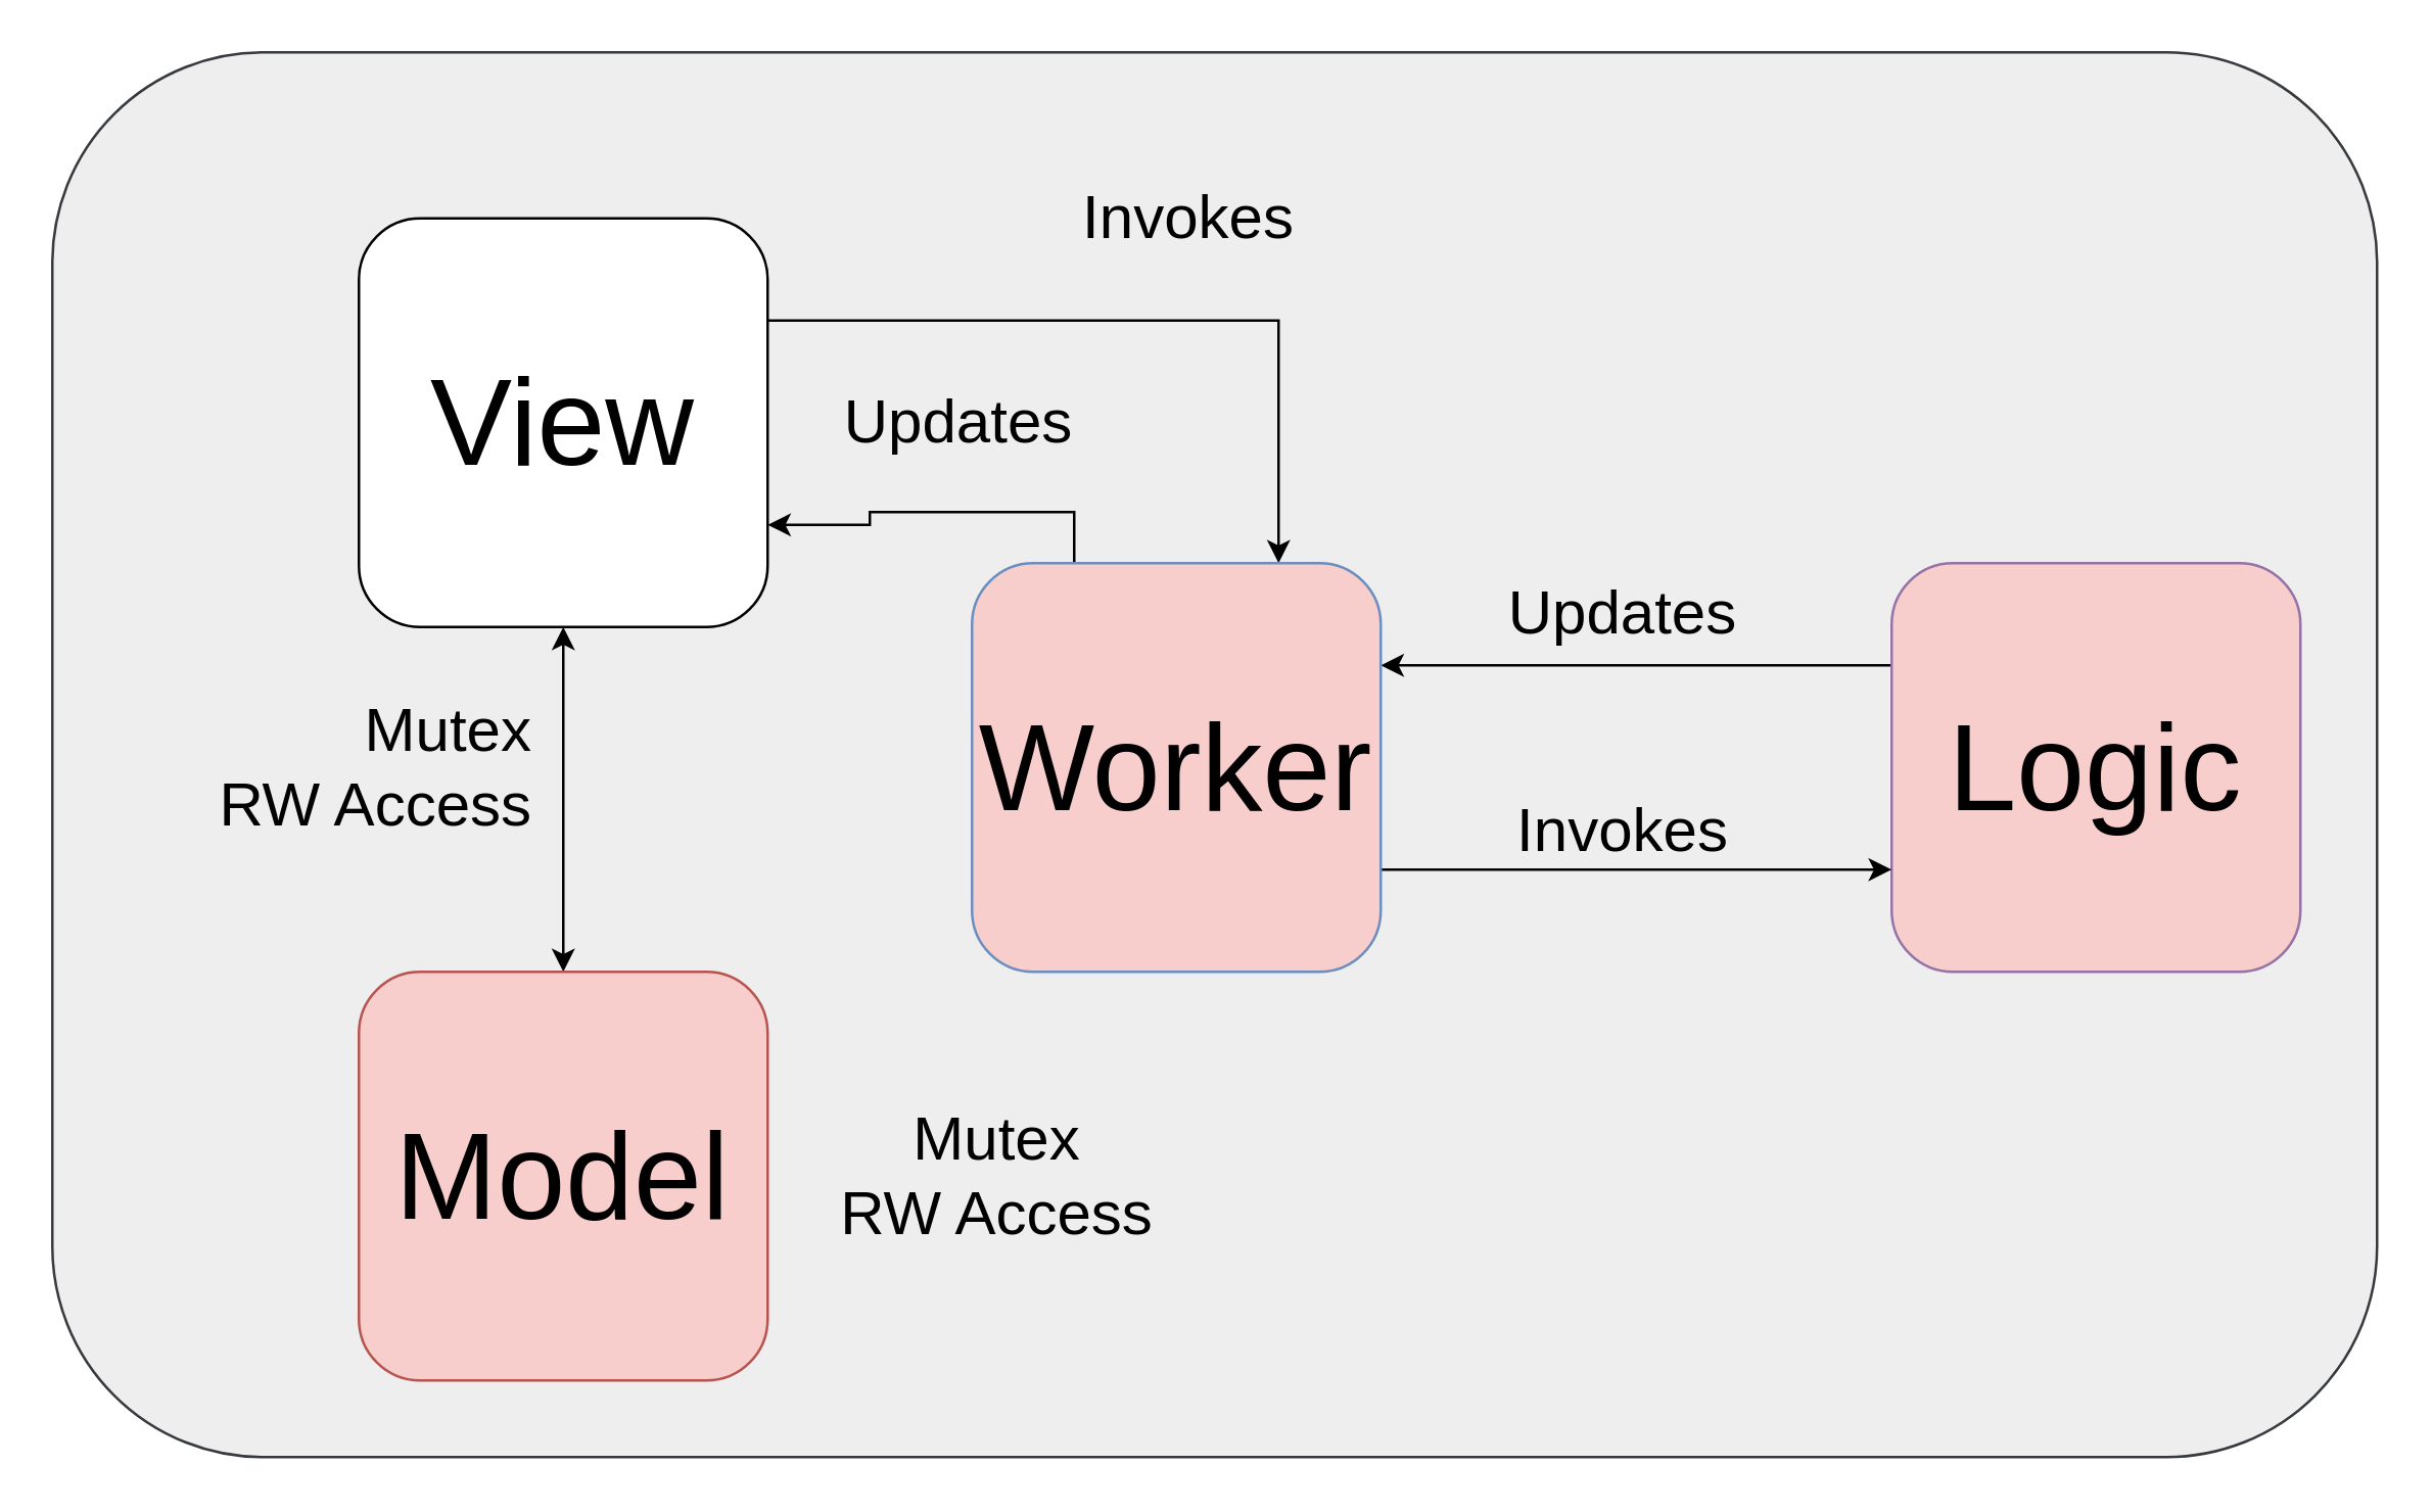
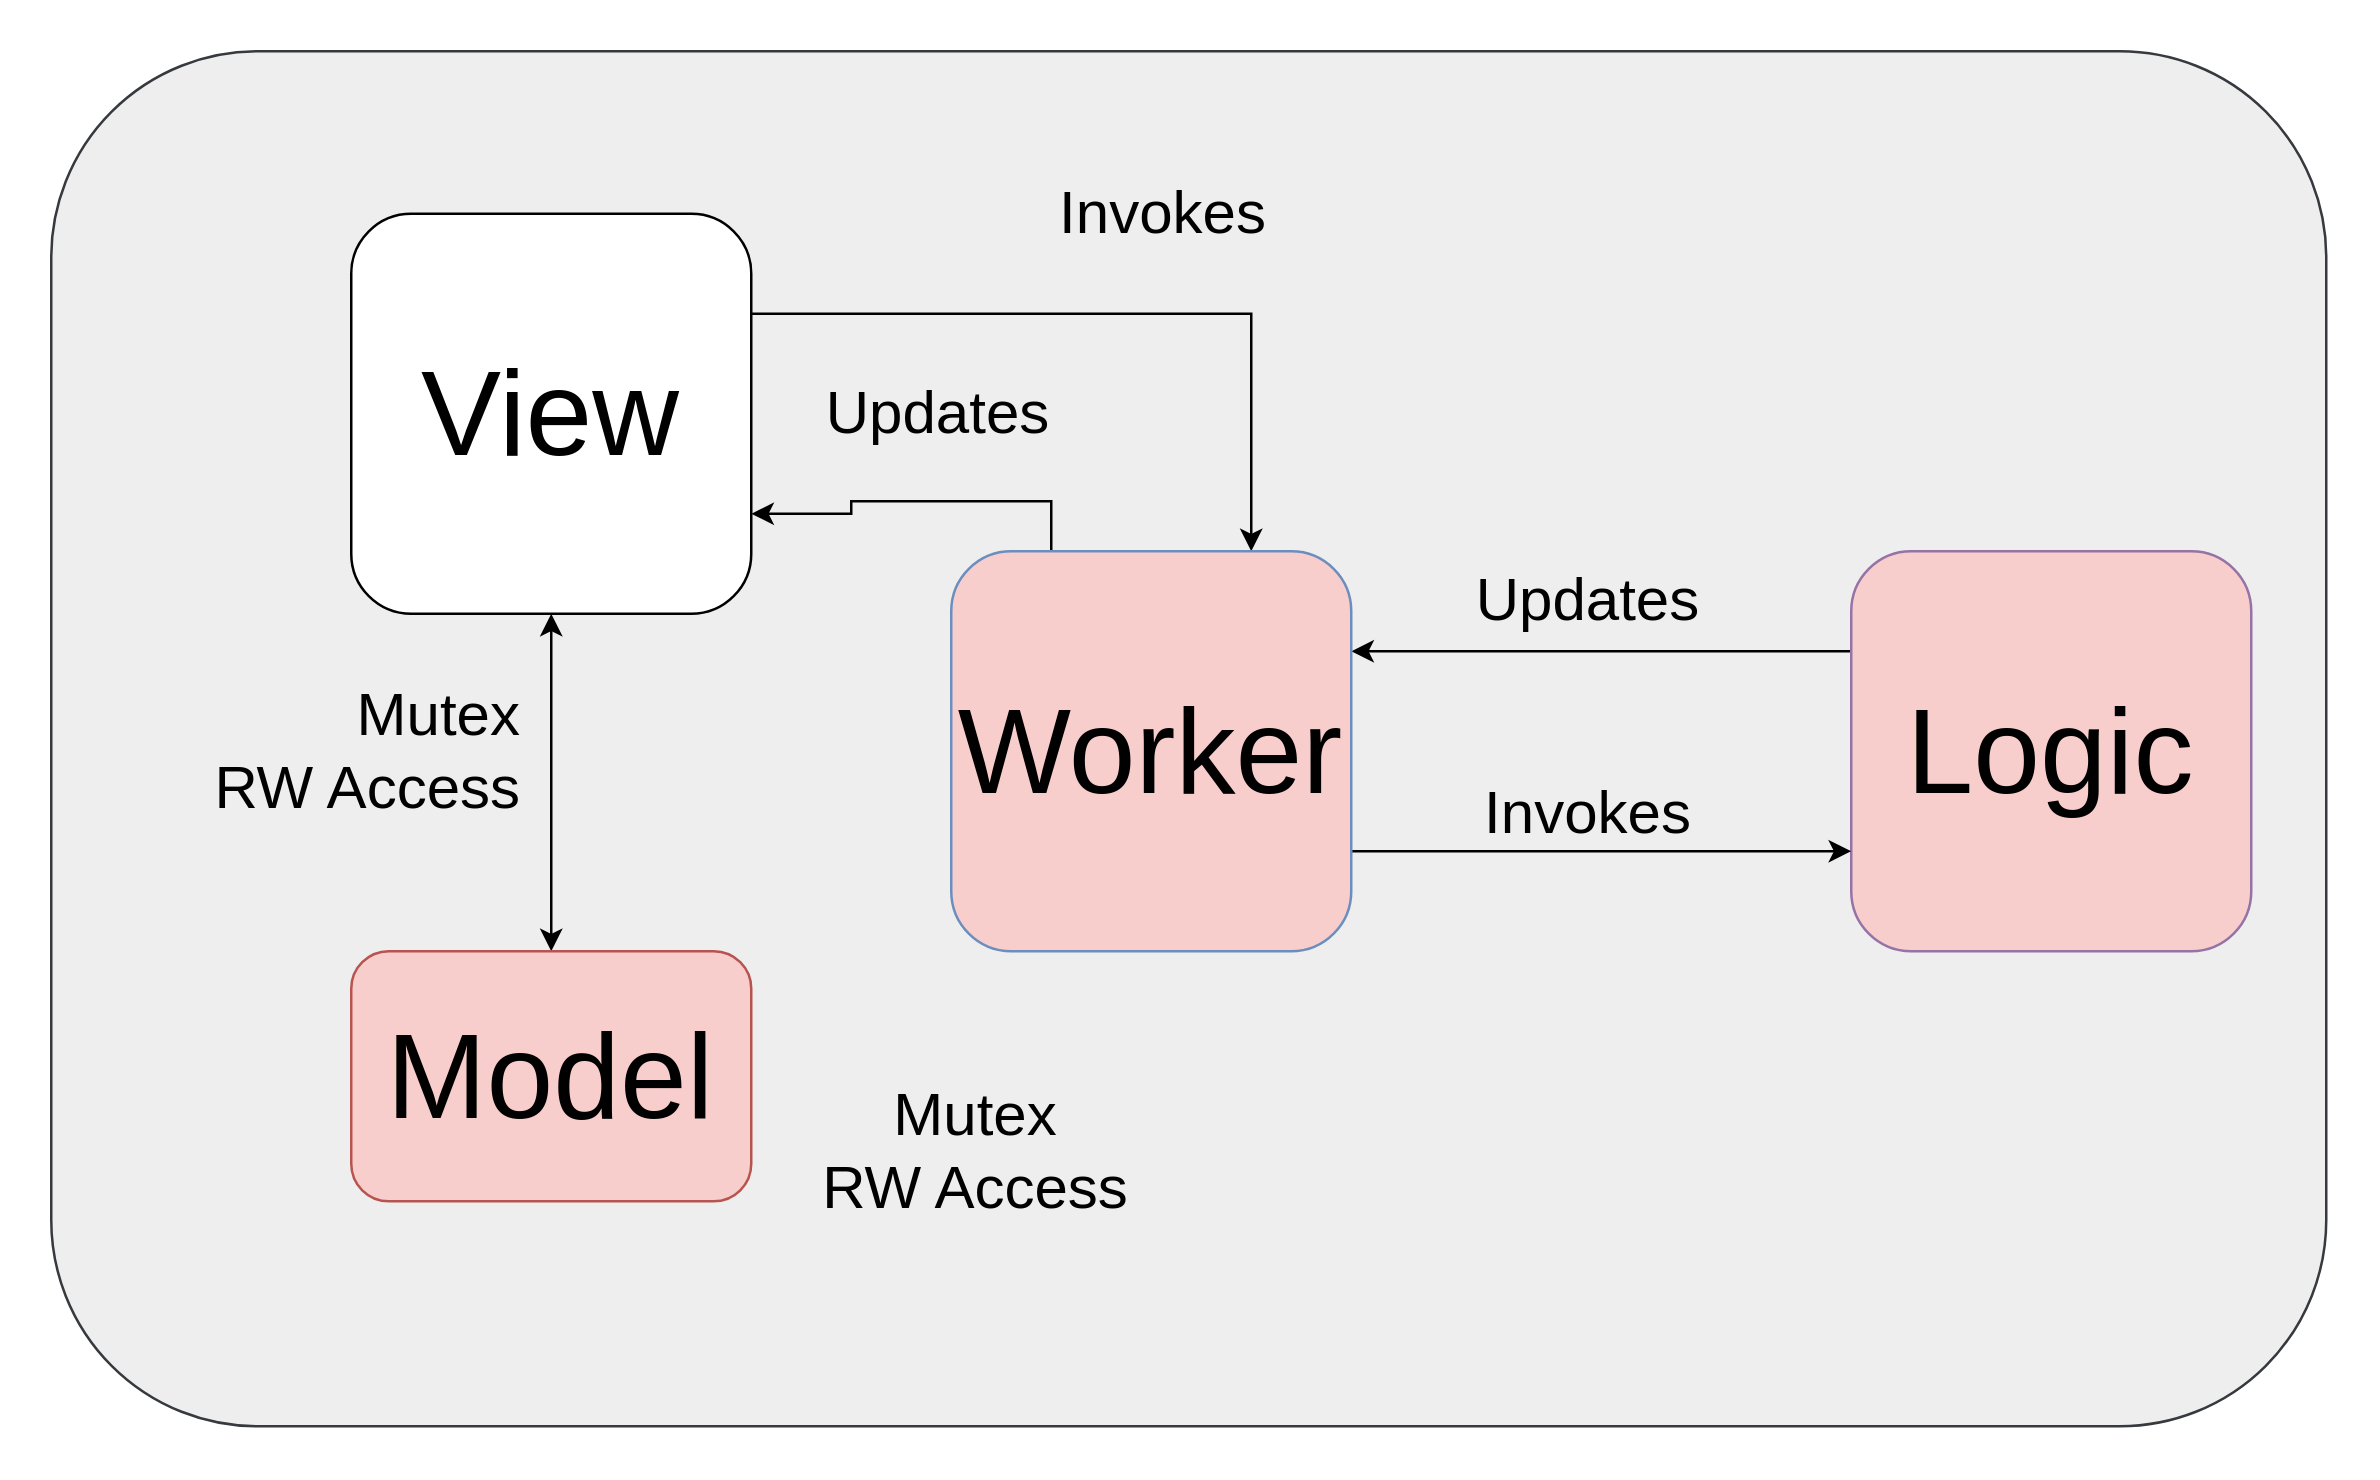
- <mxCell id="6" value="&lt;font style=&quot;font-size: 48px&quot;&gt;Model&lt;/font&gt;" style="rounded=1;whiteSpace=wrap;html=1;fillColor=#f8cecc;strokeColor=#b85450;" vertex="1" parent="1"><mxGeometry x="140" y="380" width="160" height="160" as="geometry" /></mxCell>
+ <mxCell id="6" value="&lt;font style=&quot;font-size: 48px&quot;&gt;Model&lt;/font&gt;" style="rounded=1;whiteSpace=wrap;html=1;fillColor=#f8cecc;strokeColor=#b85450;" vertex="1" parent="1"><mxGeometry x="140" y="380" width="160" height="100" as="geometry" /></mxCell>
